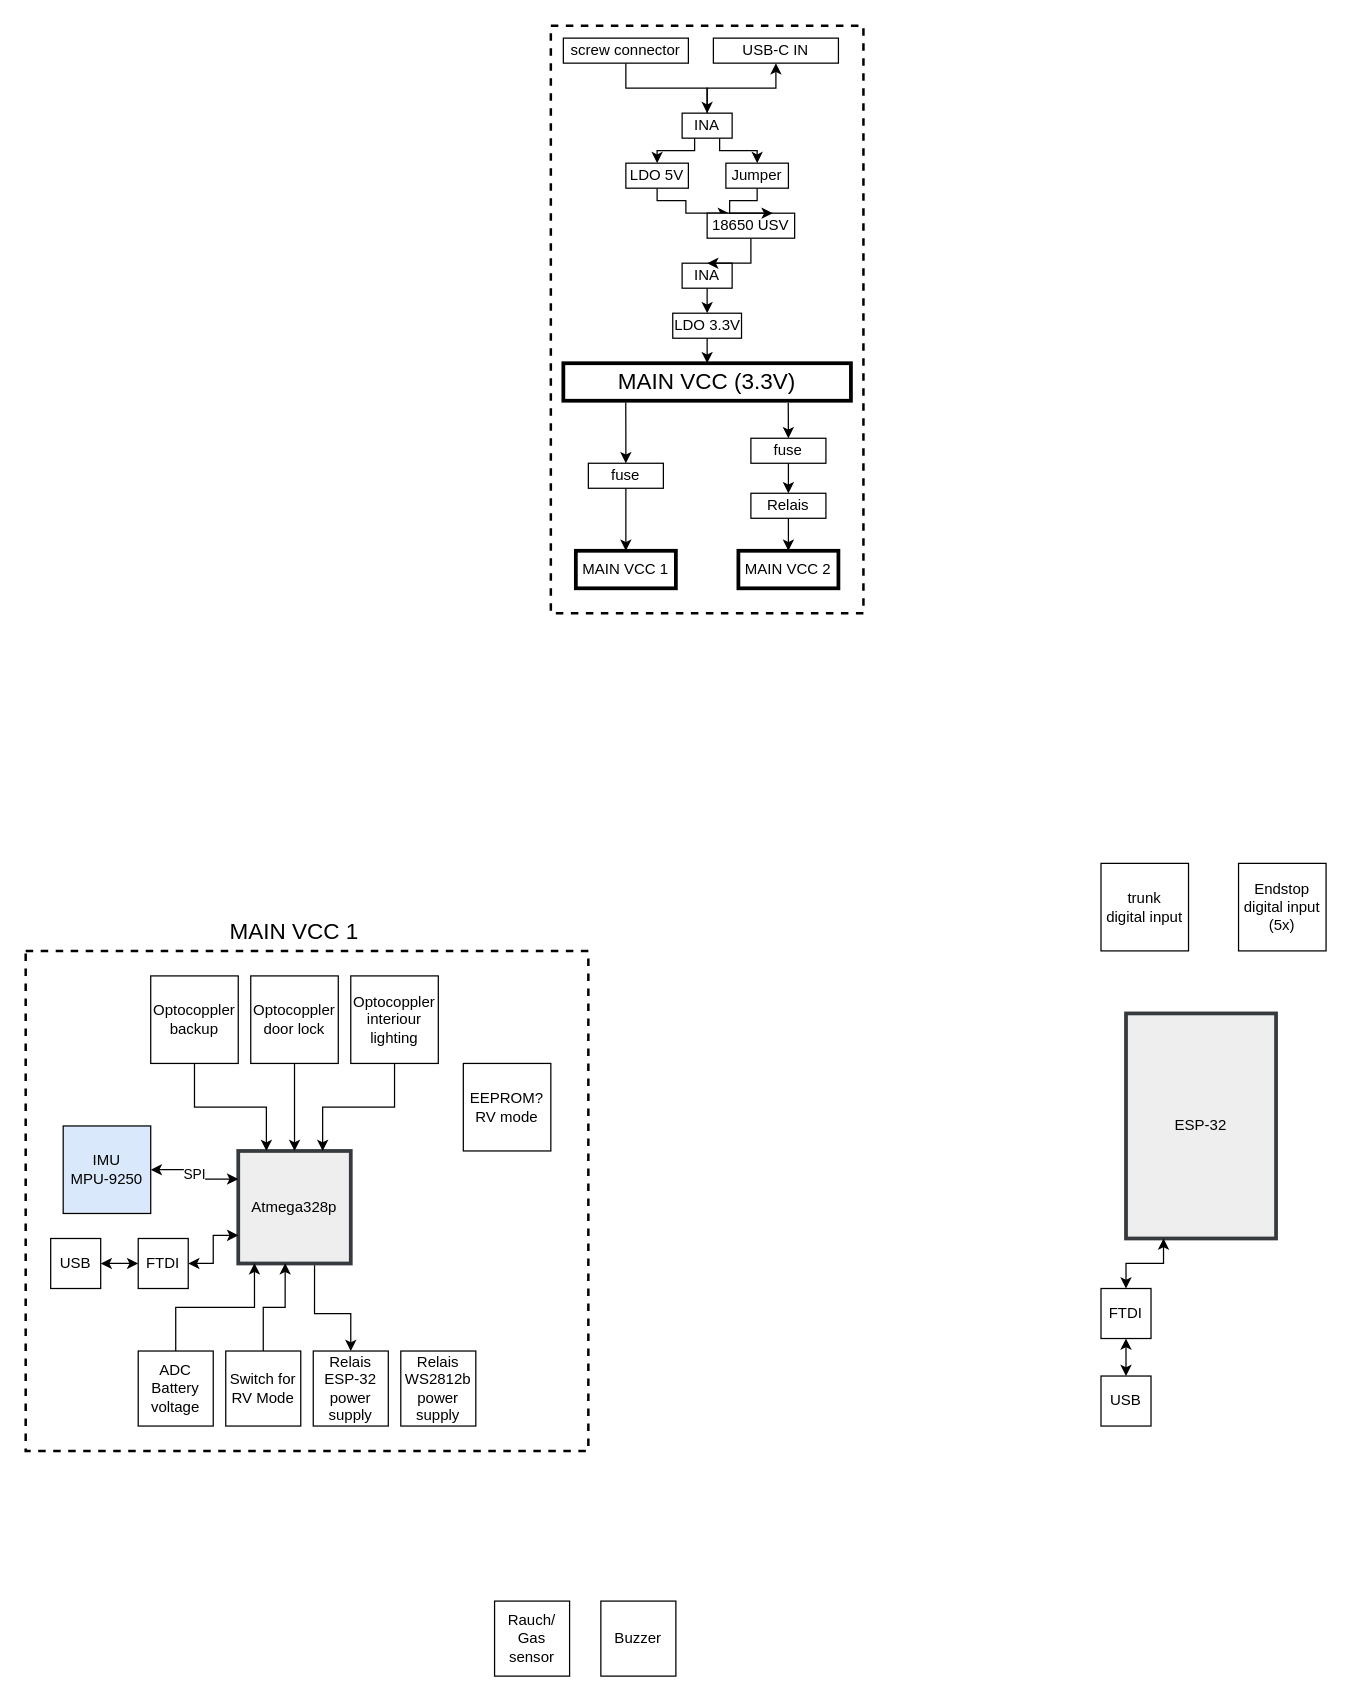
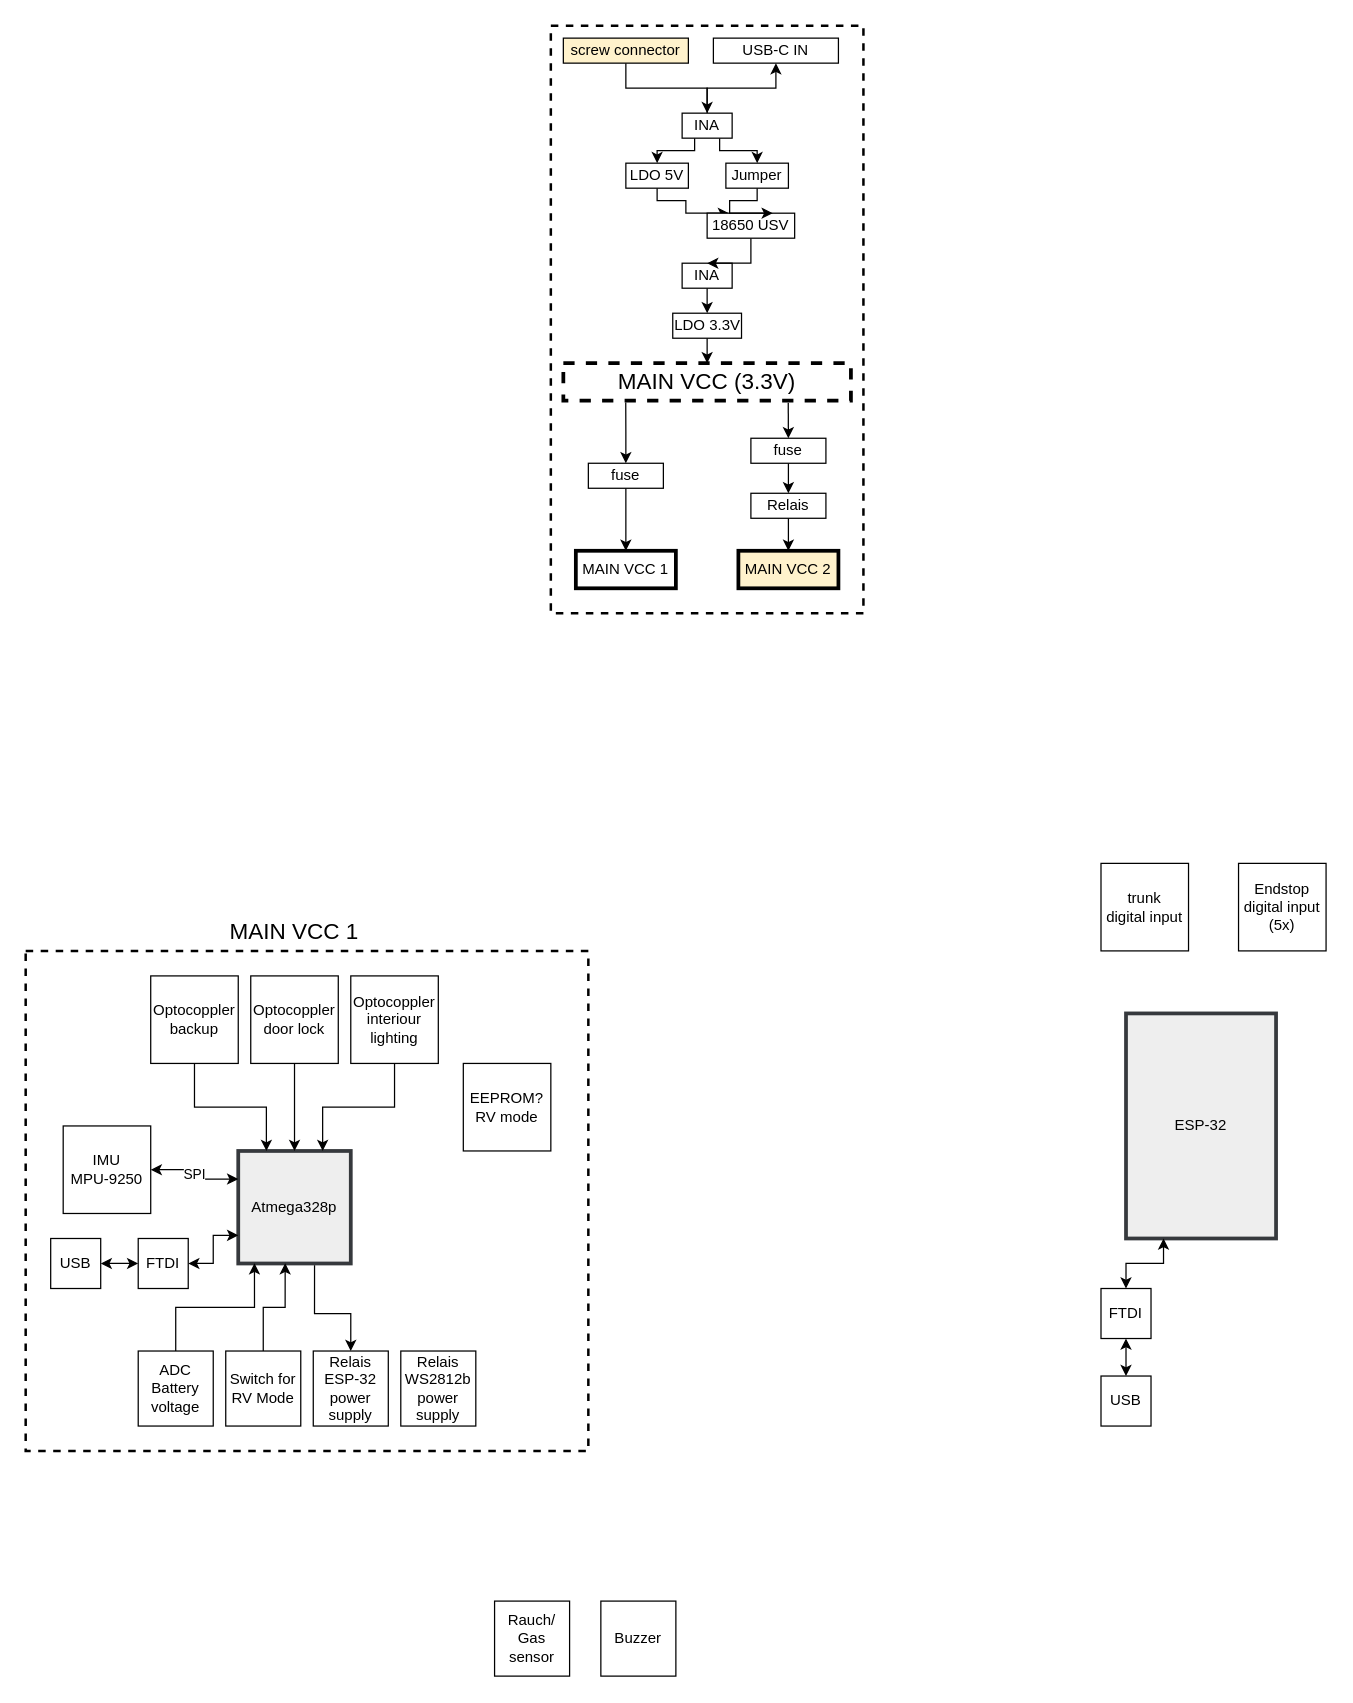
- <mxCell id="43" value="screw connector" style="rounded=0;whiteSpace=wrap;html=1;" vertex="1" parent="1"><mxGeometry x="450" y="30" width="100" height="20" as="geometry" /></mxCell>
+ <mxCell id="43" value="screw connector" style="rounded=0;whiteSpace=wrap;html=1;fillColor=#fff2cc;" vertex="1" parent="1"><mxGeometry x="450" y="30" width="100" height="20" as="geometry" /></mxCell>
- <mxCell id="31" value="&lt;span style=&quot;font-size: 18px&quot;&gt;MAIN VCC (3.3V)&lt;/span&gt;" style="rounded=0;whiteSpace=wrap;html=1;strokeWidth=3;" vertex="1" parent="1"><mxGeometry x="450" y="290" width="230" height="30" as="geometry" /></mxCell>
+ <mxCell id="31" value="&lt;span style=&quot;font-size: 18px&quot;&gt;MAIN VCC (3.3V)&lt;/span&gt;" style="rounded=0;whiteSpace=wrap;html=1;strokeWidth=3;dashed=1;" vertex="1" parent="1"><mxGeometry x="450" y="290" width="230" height="30" as="geometry" /></mxCell>
- <mxCell id="39" value="MAIN VCC 2" style="rounded=0;whiteSpace=wrap;html=1;strokeWidth=3;" vertex="1" parent="1"><mxGeometry x="590" y="440" width="80" height="30" as="geometry" /></mxCell>
+ <mxCell id="39" value="MAIN VCC 2" style="rounded=0;whiteSpace=wrap;html=1;strokeWidth=3;fillColor=#fff2cc;" vertex="1" parent="1"><mxGeometry x="590" y="440" width="80" height="30" as="geometry" /></mxCell>
- <mxCell id="16" value="IMU&lt;br&gt;MPU-9250" style="rounded=0;whiteSpace=wrap;html=1;fillColor=#dae8fc;" vertex="1" parent="1"><mxGeometry x="50" y="900" width="70" height="70" as="geometry" /></mxCell>
+ <mxCell id="16" value="IMU&lt;br&gt;MPU-9250" style="rounded=0;whiteSpace=wrap;html=1;" vertex="1" parent="1"><mxGeometry x="50" y="900" width="70" height="70" as="geometry" /></mxCell>
